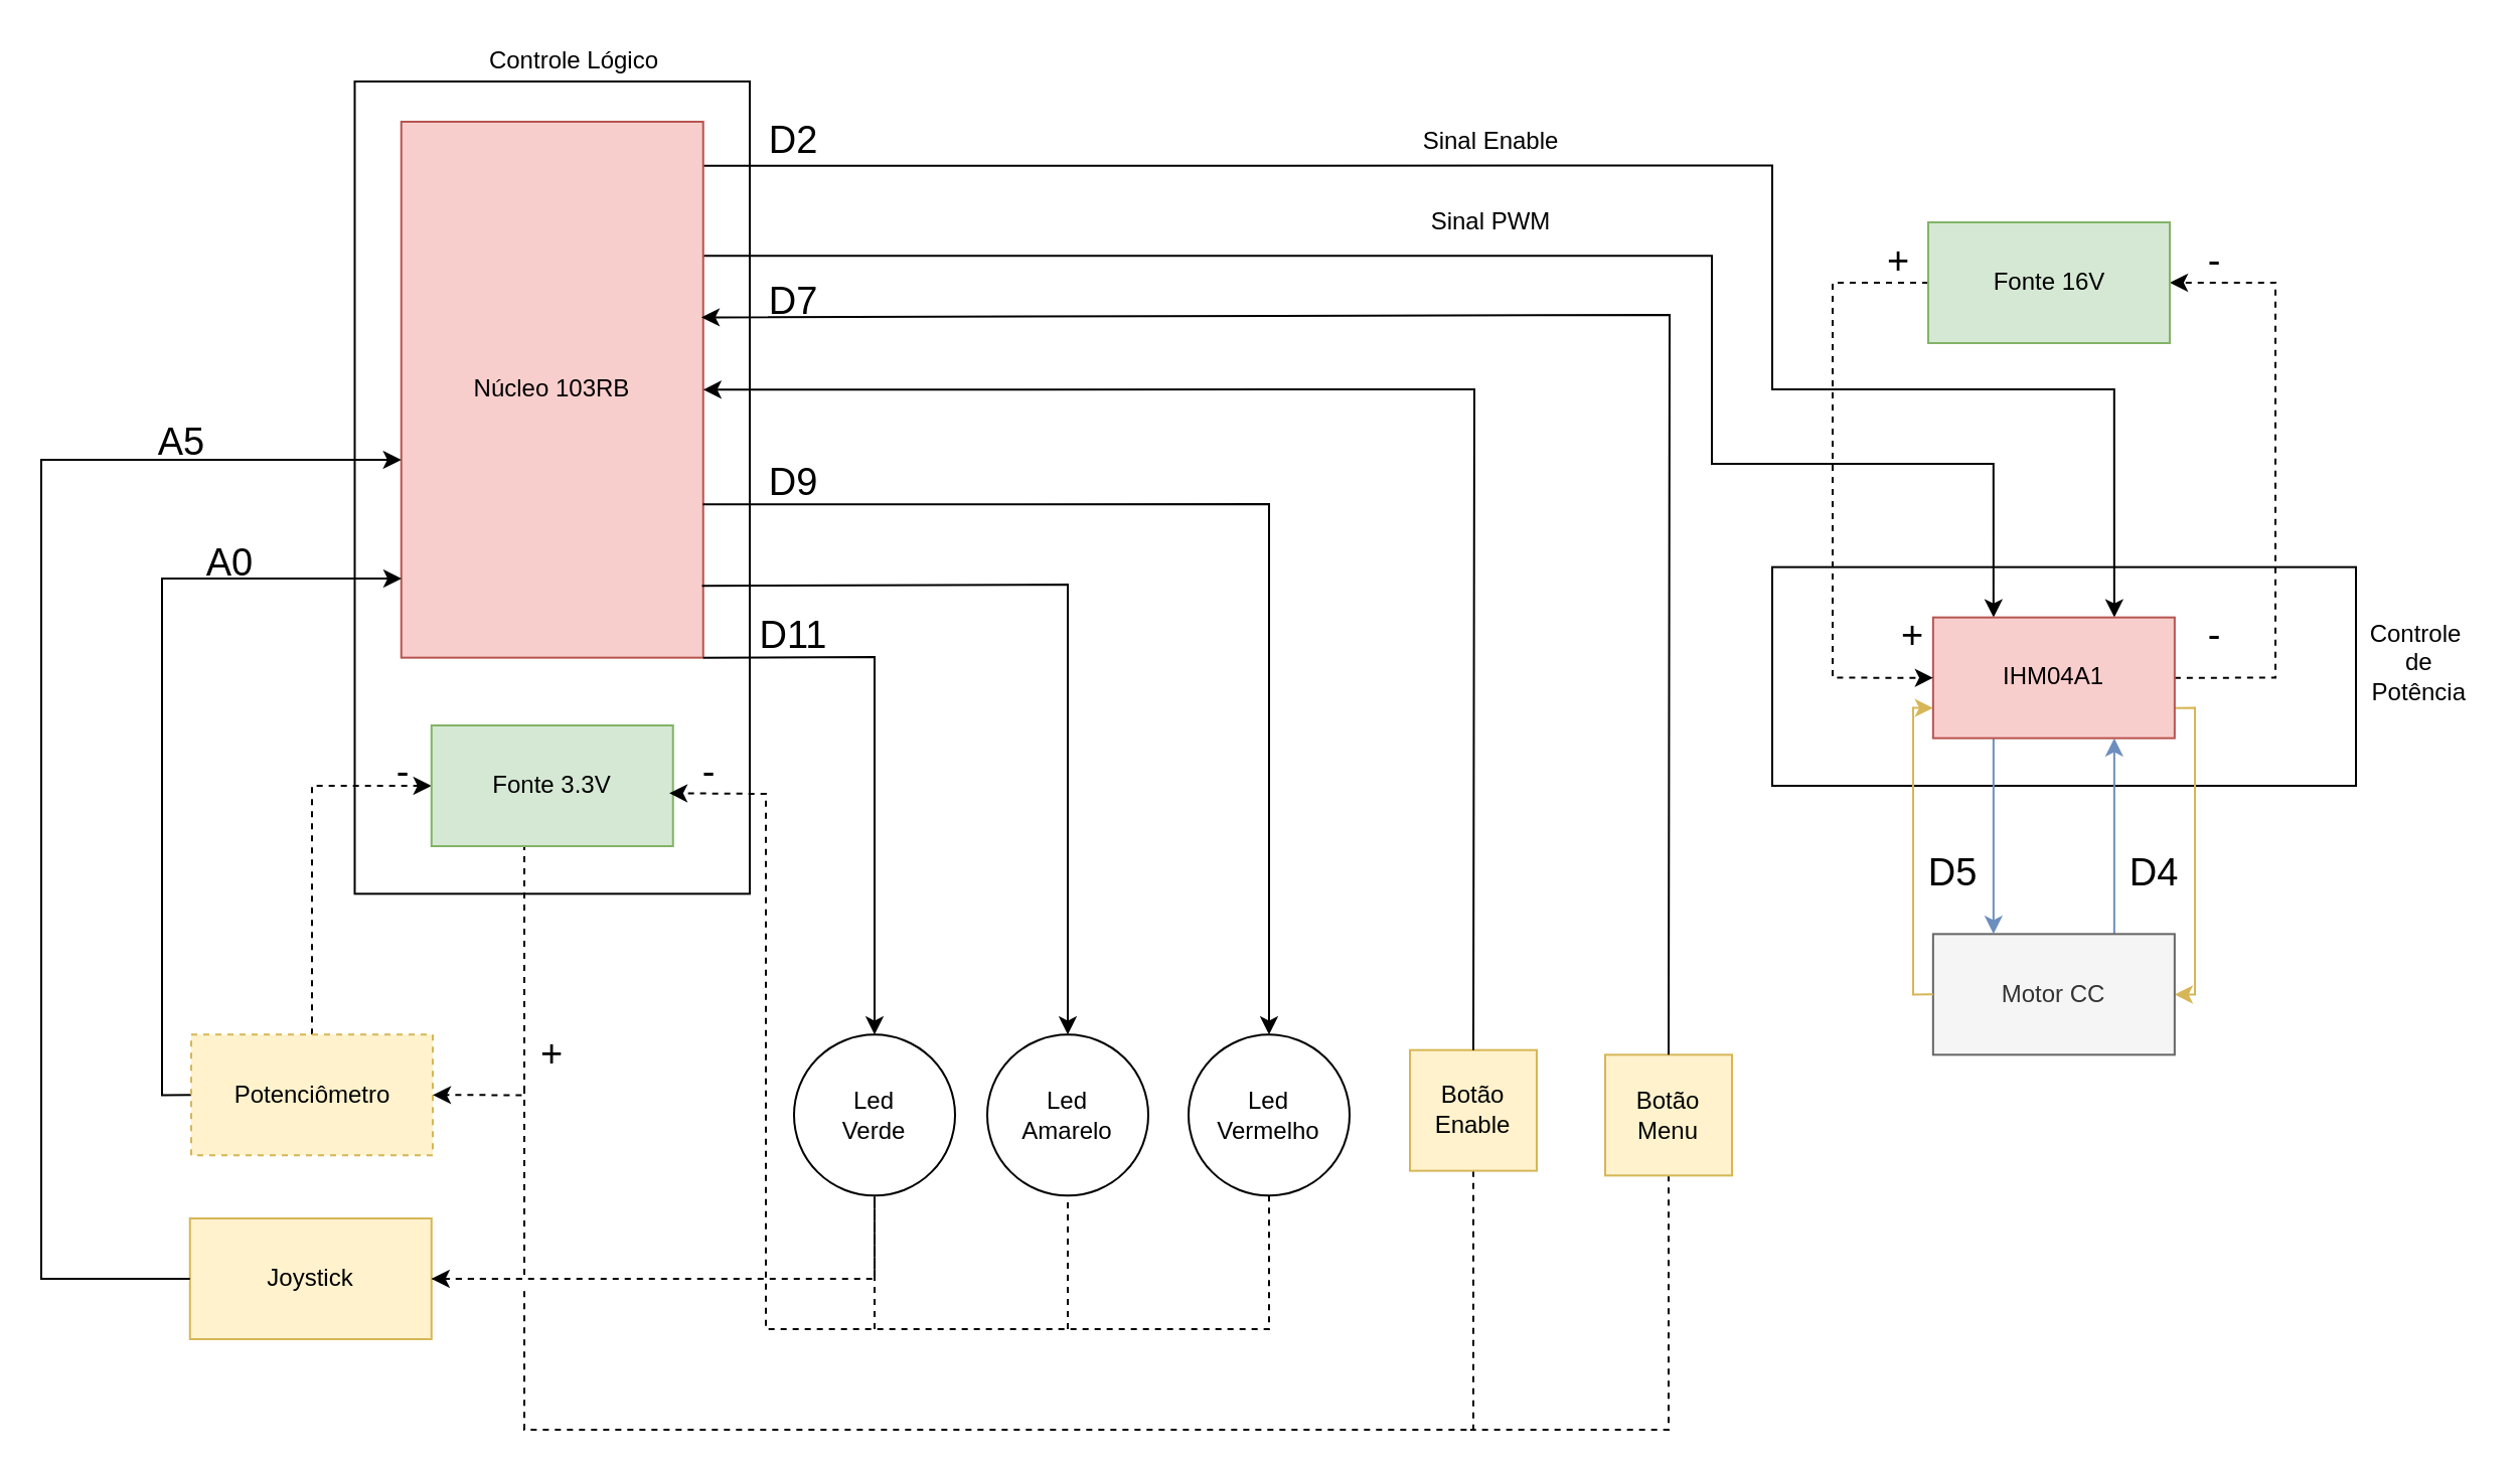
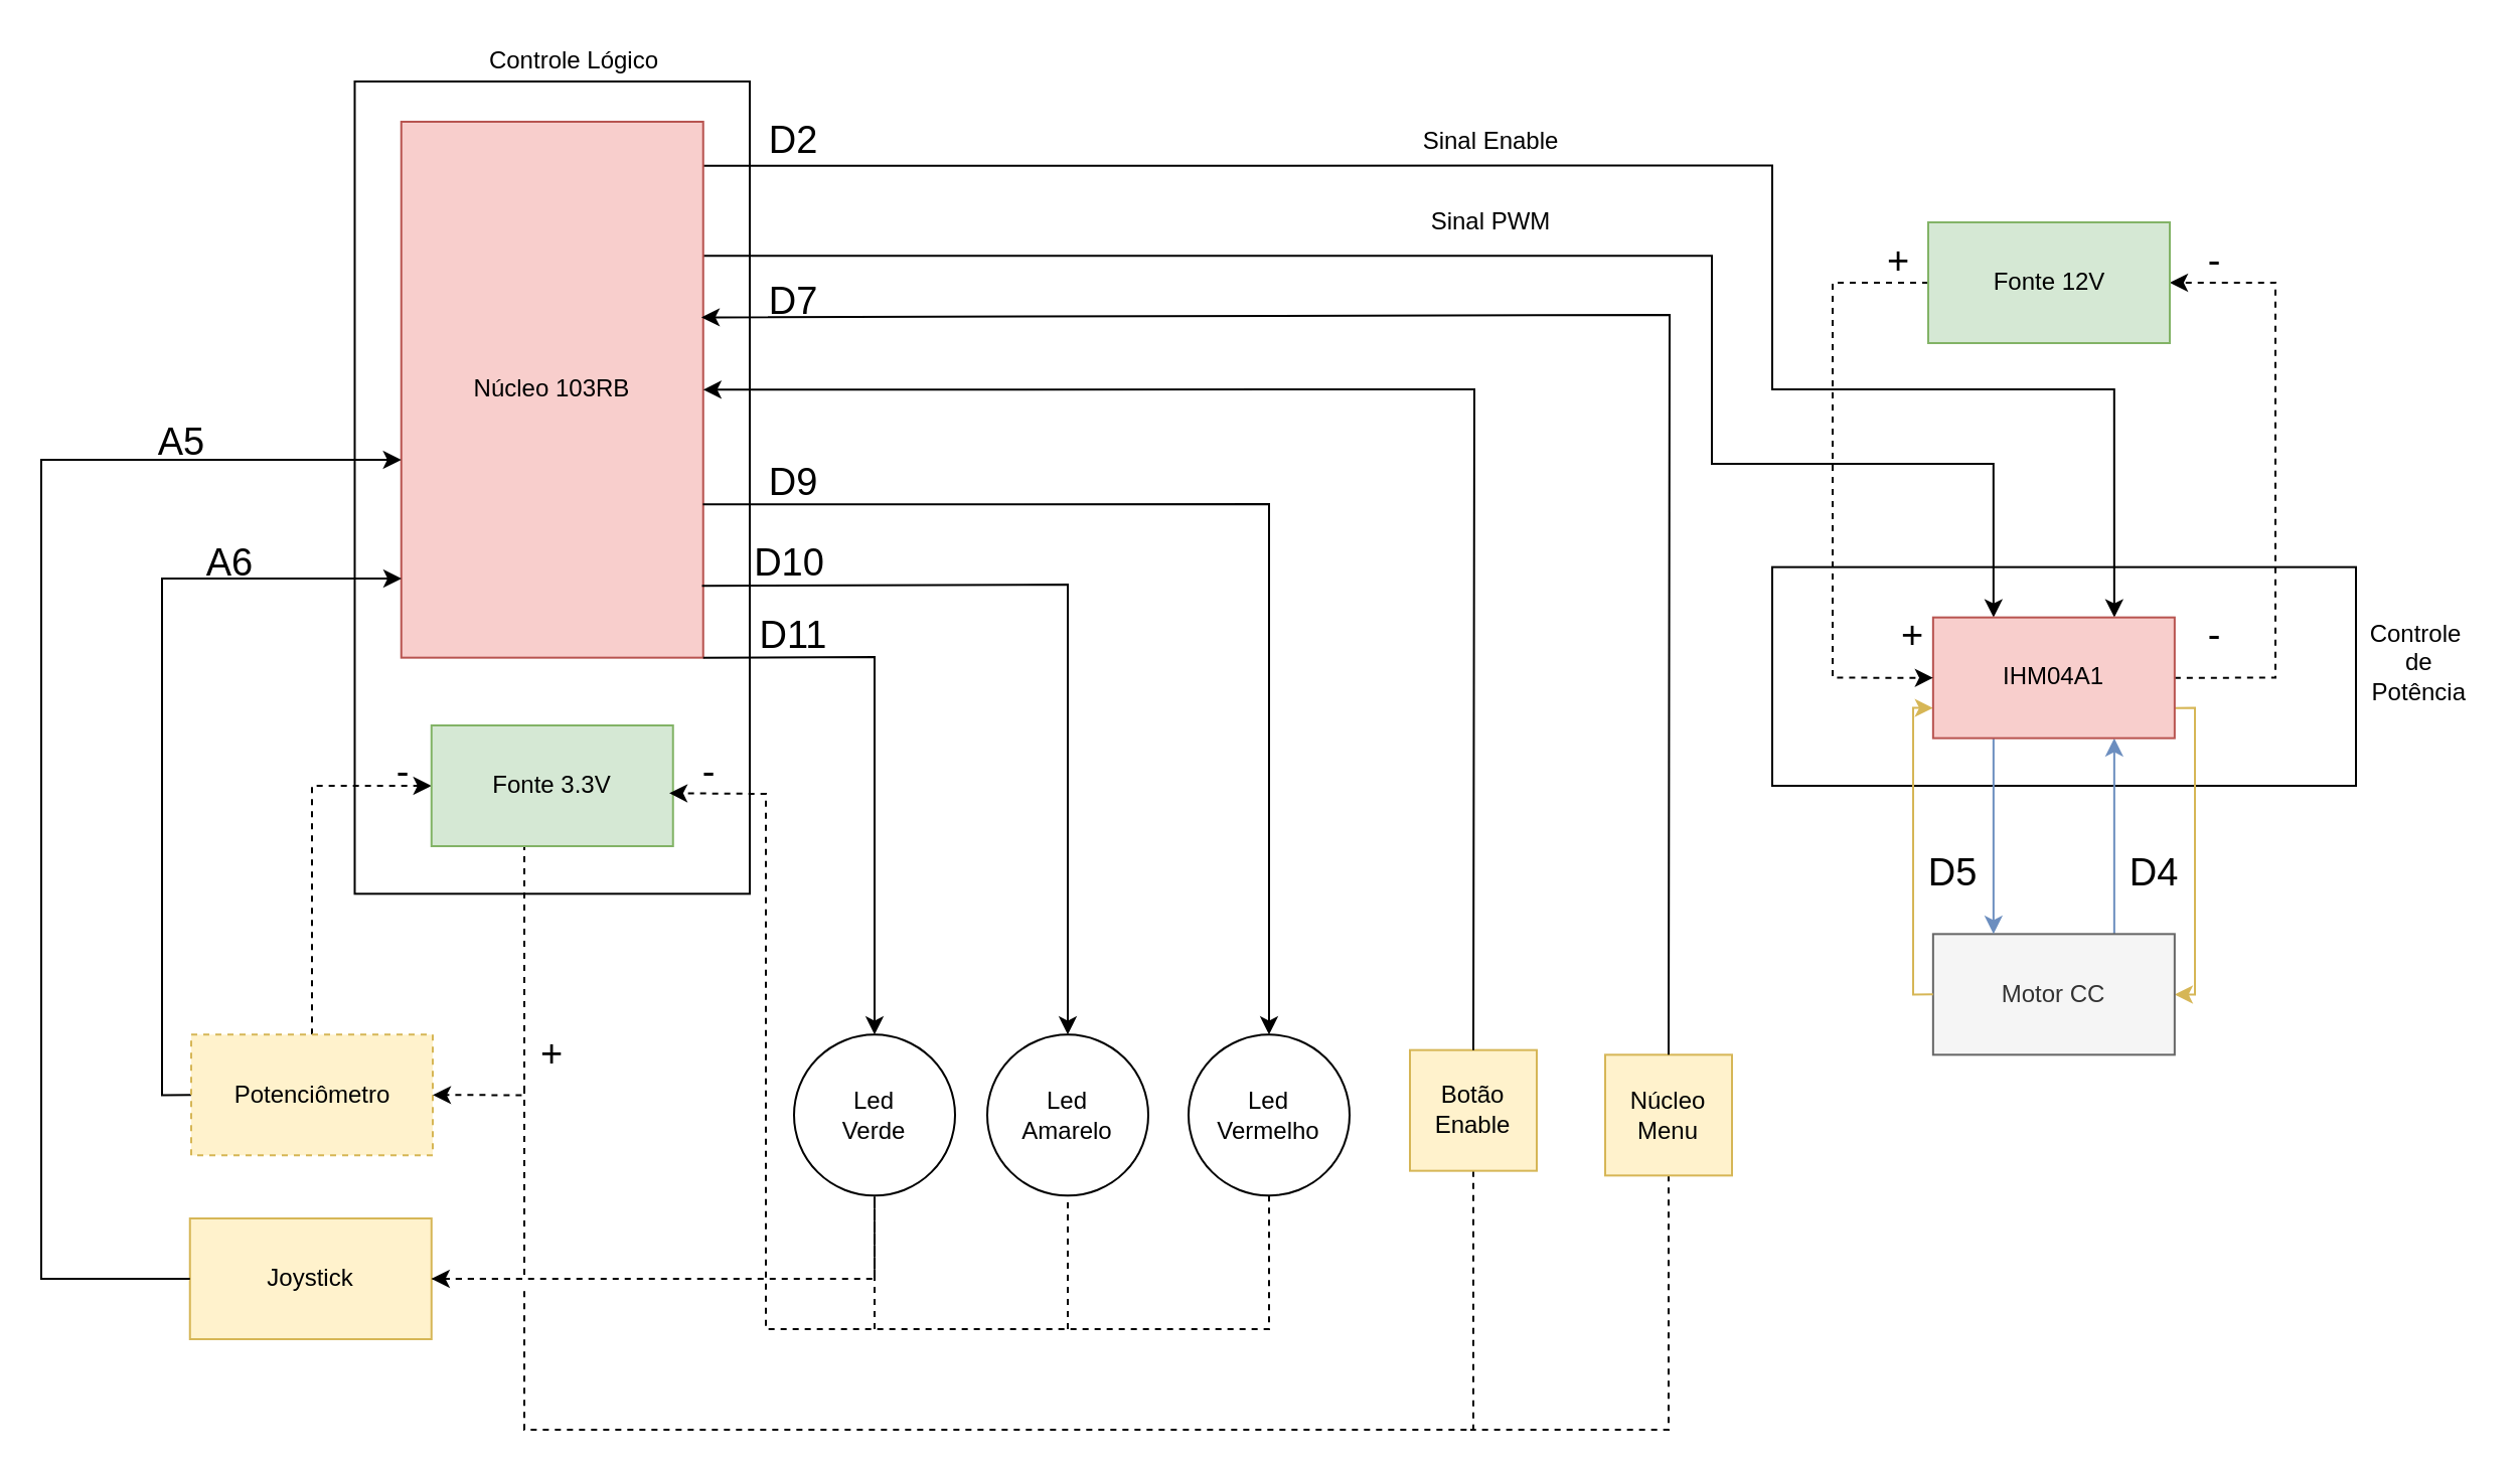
- <mxCell id="20" value="Fonte 16V" style="rounded=0;whiteSpace=wrap;html=1;fillColor=#d5e8d4;strokeColor=#82b366;" parent="1" vertex="1"><mxGeometry x="957.5" y="110" width="120" height="60" as="geometry" /></mxCell>
+ <mxCell id="20" value="Fonte 12V" style="rounded=0;whiteSpace=wrap;html=1;fillColor=#d5e8d4;strokeColor=#82b366;" parent="1" vertex="1"><mxGeometry x="957.5" y="110" width="120" height="60" as="geometry" /></mxCell>
- <mxCell id="55" value="&lt;font style=&quot;font-size: 19px&quot;&gt;A0&lt;/font&gt;" style="text;html=1;strokeColor=none;fillColor=none;align=center;verticalAlign=middle;whiteSpace=wrap;rounded=0;" vertex="1" parent="1"><mxGeometry x="93.88" y="270" width="40" height="20" as="geometry" /></mxCell>
+ <mxCell id="55" value="&lt;font style=&quot;font-size: 19px&quot;&gt;A6&lt;/font&gt;" style="text;html=1;strokeColor=none;fillColor=none;align=center;verticalAlign=middle;whiteSpace=wrap;rounded=0;" vertex="1" parent="1"><mxGeometry x="93.88" y="270" width="40" height="20" as="geometry" /></mxCell>
+ <mxCell id="52" value="&lt;font style=&quot;font-size: 19px&quot;&gt;D10&lt;/font&gt;" style="text;html=1;strokeColor=none;fillColor=none;align=center;verticalAlign=middle;whiteSpace=wrap;rounded=0;" vertex="1" parent="1"><mxGeometry x="372" y="270" width="40" height="20" as="geometry" /></mxCell>
- <mxCell id="44" value="&lt;span&gt;Botão&lt;/span&gt;&lt;br&gt;Menu" style="rounded=0;whiteSpace=wrap;html=1;fillColor=#fff2cc;strokeColor=#d6b656;" vertex="1" parent="1"><mxGeometry x="797" y="523.67" width="63" height="60" as="geometry" /></mxCell>
+ <mxCell id="44" value="&lt;span&gt;Núcleo&lt;/span&gt;&lt;br&gt;Menu" style="rounded=0;whiteSpace=wrap;html=1;fillColor=#fff2cc;strokeColor=#d6b656;" vertex="1" parent="1"><mxGeometry x="797" y="523.67" width="63" height="60" as="geometry" /></mxCell>
